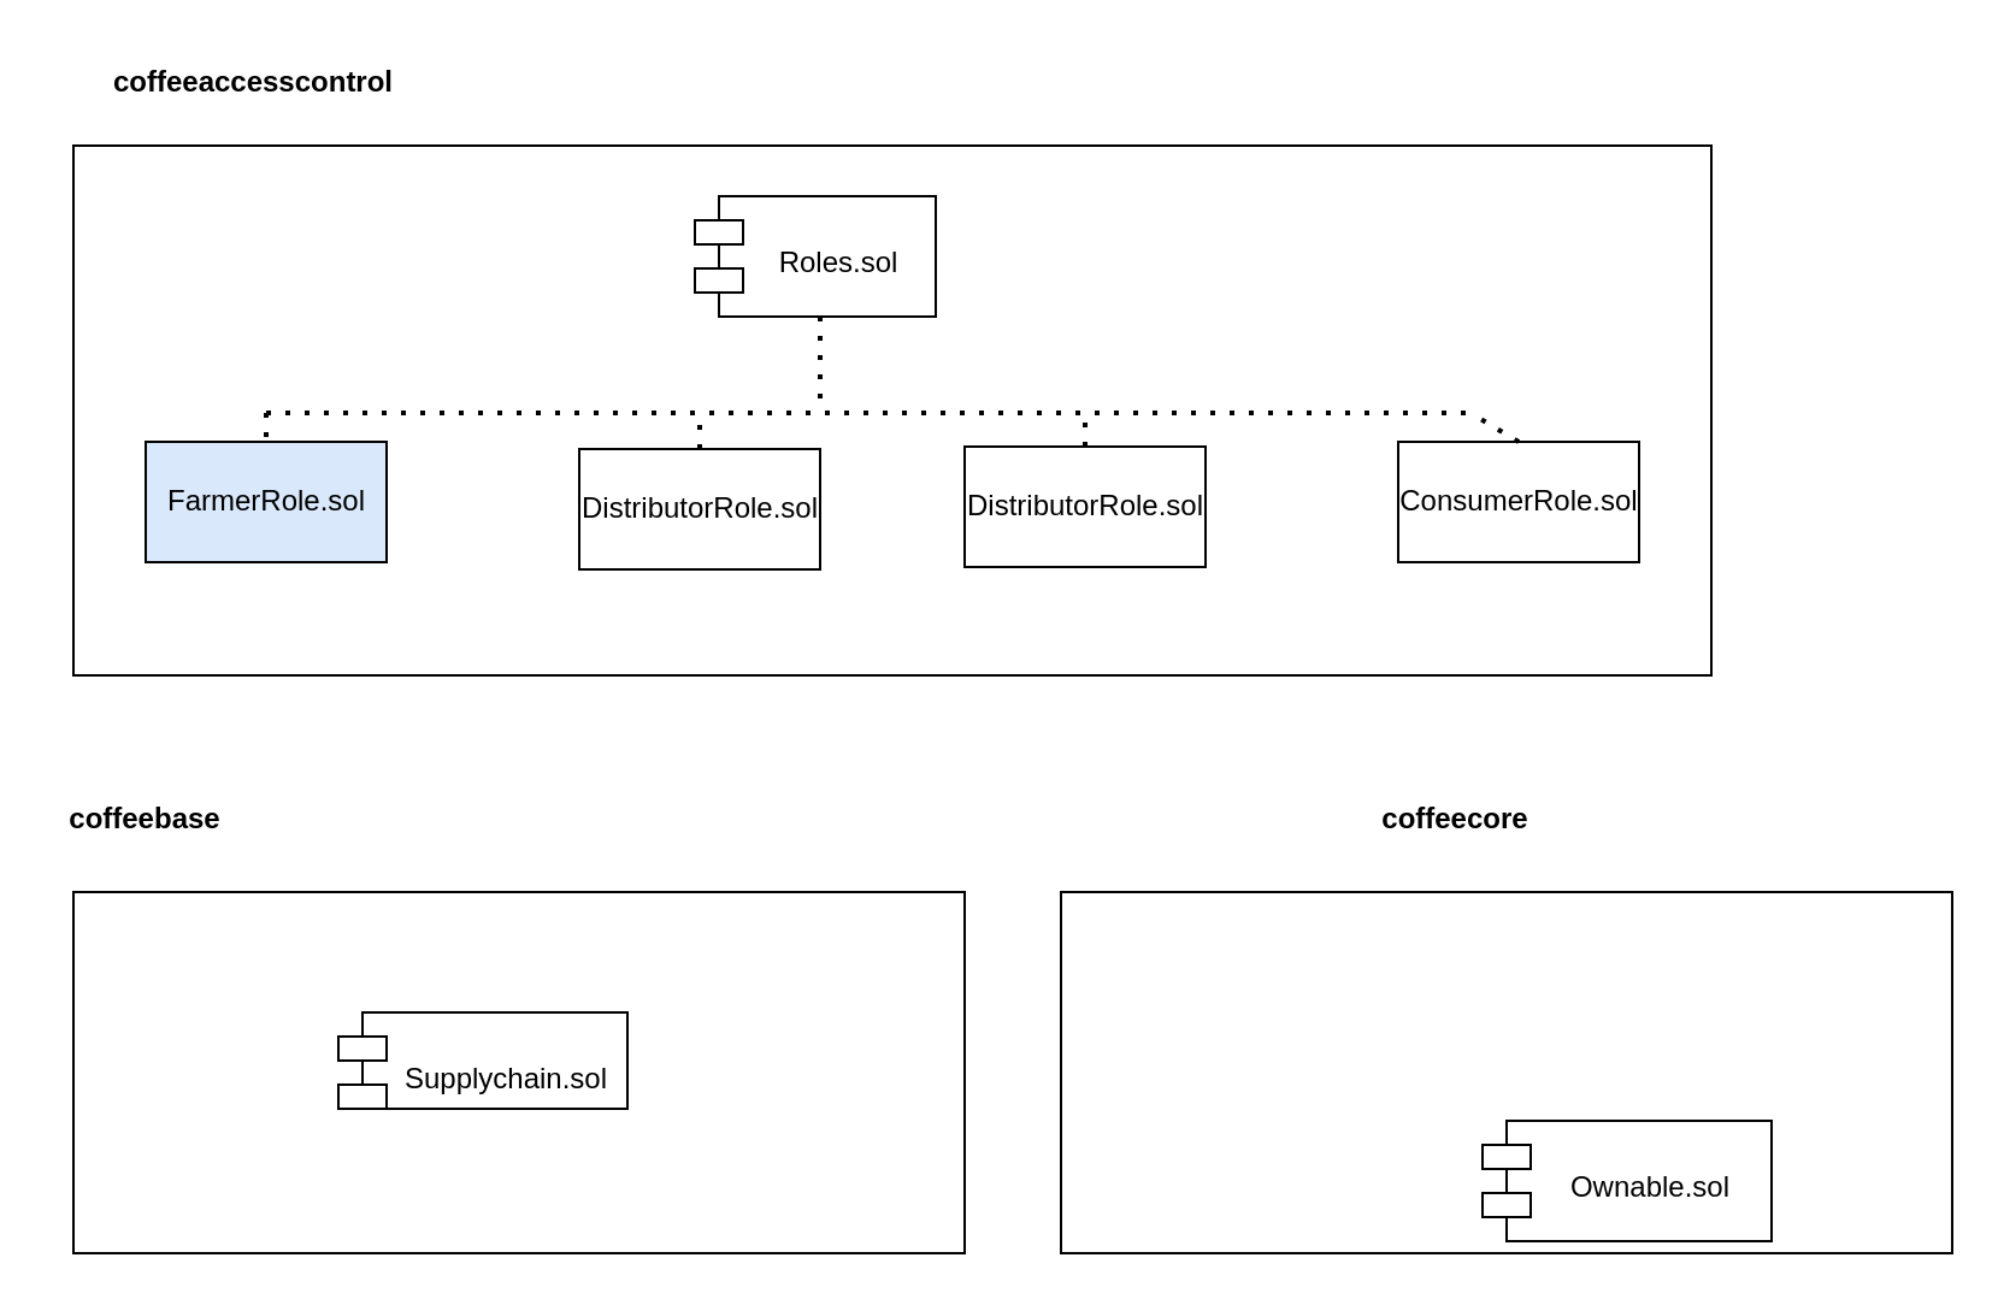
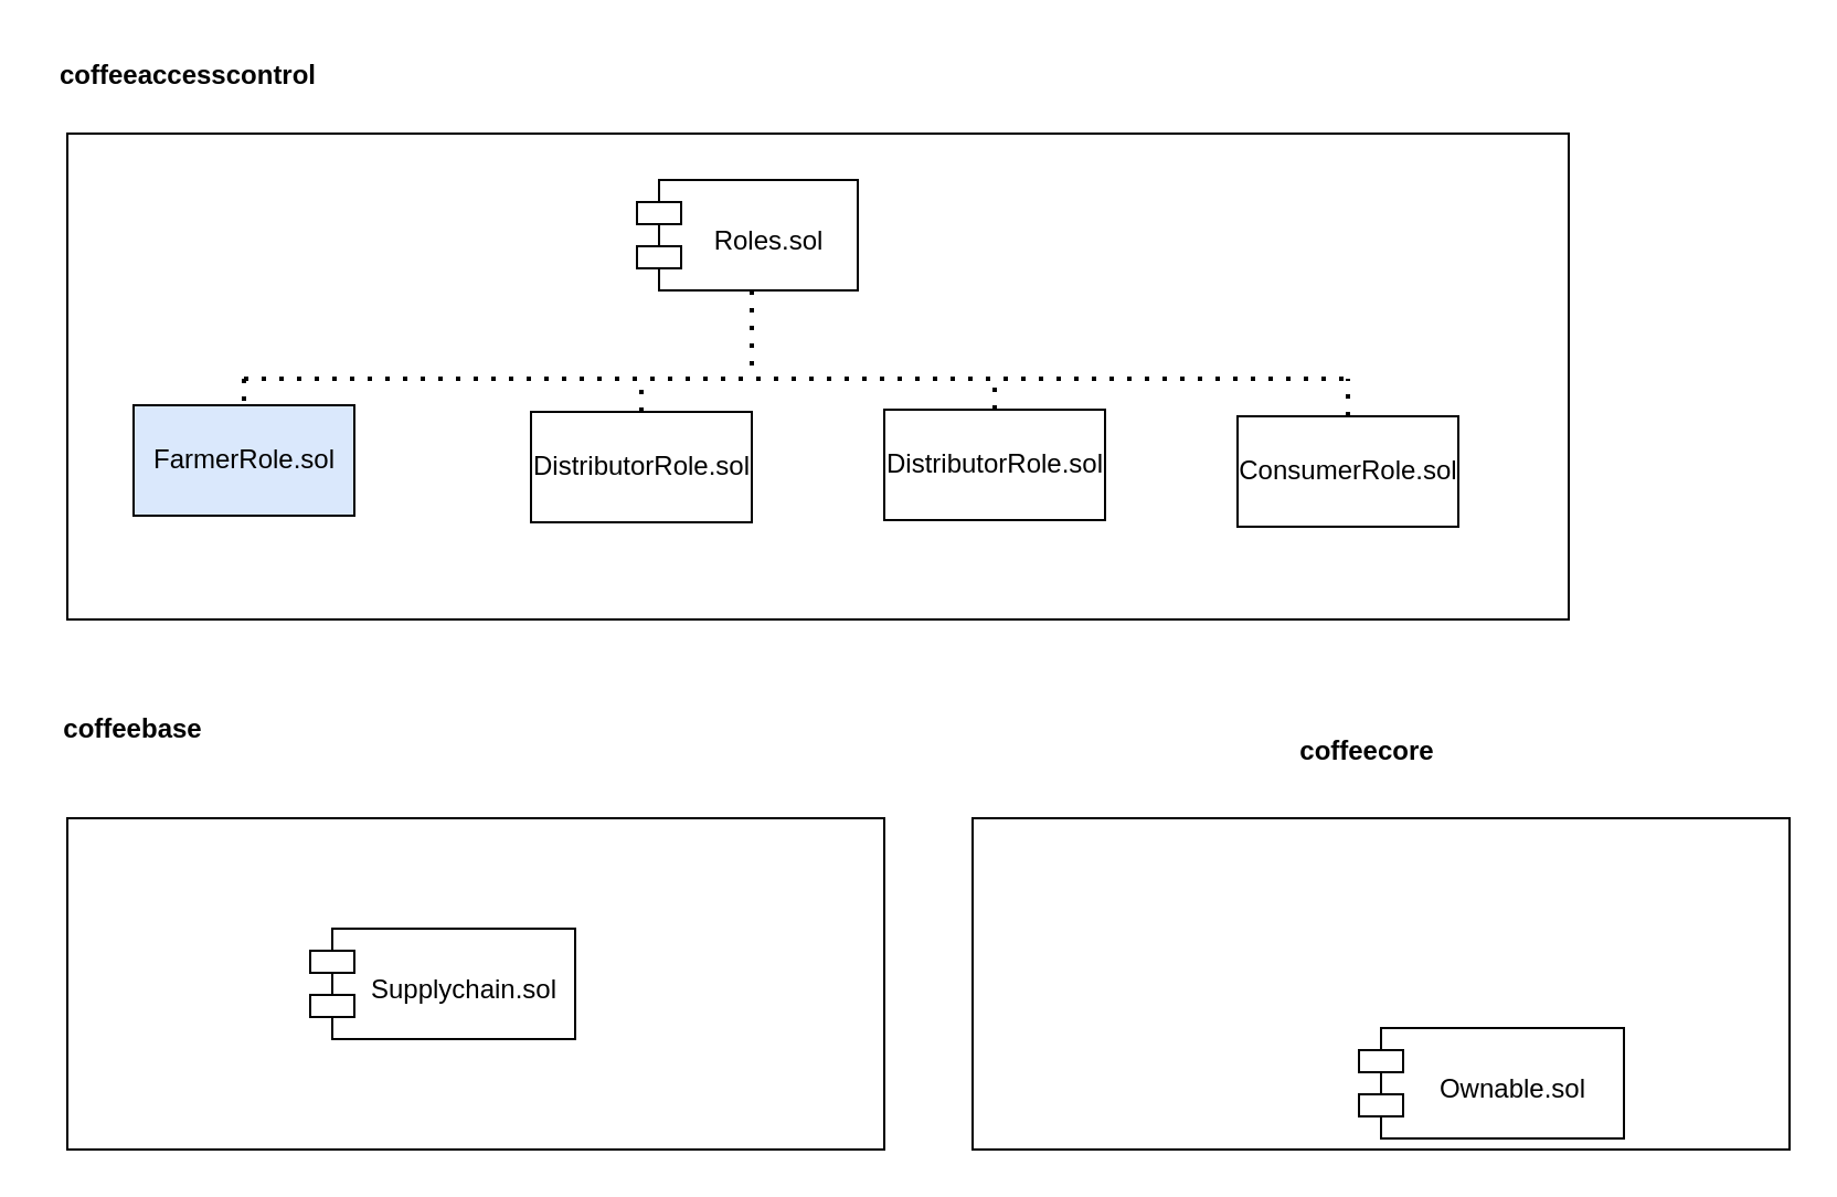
- <mxCell id="4" value="coffeeaccesscontrol" style="text;align=center;fontStyle=1;verticalAlign=middle;spacingLeft=3;spacingRight=3;strokeColor=none;rotatable=0;points=[[0,0.5],[1,0.5]];portConstraint=eastwest;" vertex="1" parent="1"><mxGeometry x="40" y="20" width="130" height="26" as="geometry" /></mxCell>
+ <mxCell id="4" value="coffeeaccesscontrol" style="text;align=center;fontStyle=1;verticalAlign=middle;spacingLeft=3;spacingRight=3;strokeColor=none;rotatable=0;points=[[0,0.5],[1,0.5]];portConstraint=eastwest;" vertex="1" parent="1"><mxGeometry x="20" y="20" width="130" height="26" as="geometry" /></mxCell>
- <mxCell id="8" value="ConsumerRole.sol" style="html=1;" vertex="1" parent="1"><mxGeometry x="580" y="183" width="100" height="50" as="geometry" /></mxCell>
+ <mxCell id="8" value="ConsumerRole.sol" style="html=1;" vertex="1" parent="1"><mxGeometry x="560" y="188" width="100" height="50" as="geometry" /></mxCell>
- <mxCell id="15" value="coffeebase" style="text;html=1;strokeColor=none;fillColor=none;align=center;verticalAlign=middle;whiteSpace=wrap;rounded=0;fontStyle=1" vertex="1" parent="1"><mxGeometry x="20" y="330" width="80" height="20" as="geometry" /></mxCell>
+ <mxCell id="15" value="coffeebase" style="text;html=1;strokeColor=none;fillColor=none;align=center;verticalAlign=middle;whiteSpace=wrap;rounded=0;fontStyle=1" vertex="1" parent="1"><mxGeometry x="20" y="320" width="80" height="20" as="geometry" /></mxCell>
- <mxCell id="17" value="coffeecore" style="text;html=1;strokeColor=none;fillColor=none;align=center;verticalAlign=middle;whiteSpace=wrap;rounded=0;fontStyle=1" vertex="1" parent="1"><mxGeometry x="564" y="330" width="80" height="20" as="geometry" /></mxCell>
+ <mxCell id="17" value="coffeecore" style="text;html=1;strokeColor=none;fillColor=none;align=center;verticalAlign=middle;whiteSpace=wrap;rounded=0;fontStyle=1" vertex="1" parent="1"><mxGeometry x="579" y="330" width="80" height="20" as="geometry" /></mxCell>
- <mxCell id="19" value="&#10;Supplychain.sol" style="shape=module;align=left;spacingLeft=20;align=center;verticalAlign=top;" vertex="1" parent="1"><mxGeometry x="140" y="420" width="120" height="40" as="geometry" /></mxCell>
+ <mxCell id="19" value="&#10;Supplychain.sol" style="shape=module;align=left;spacingLeft=20;align=center;verticalAlign=top;" vertex="1" parent="1"><mxGeometry x="140" y="420" width="120" height="50" as="geometry" /></mxCell>
